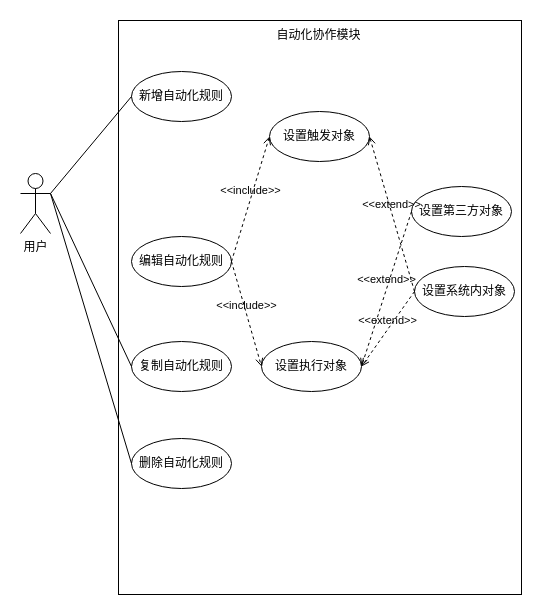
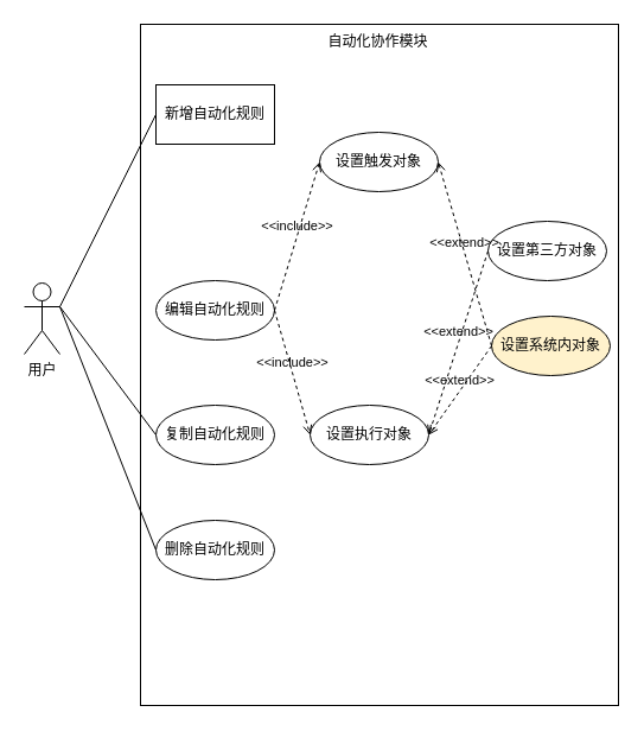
- <mxCell id="6" value="新增自动化规则" style="ellipse;whiteSpace=wrap;html=1;" parent="1" vertex="1"><mxGeometry x="131" y="71" width="100" height="50" as="geometry" /></mxCell>
+ <mxCell id="6" value="新增自动化规则" style="whiteSpace=wrap;html=1;rounded=0;" parent="1" vertex="1"><mxGeometry x="131" y="71" width="100" height="50" as="geometry" /></mxCell>
- <mxCell id="2" value="用户" style="shape=umlActor;verticalLabelPosition=bottom;verticalAlign=top;html=1;" parent="1" vertex="1"><mxGeometry x="20" y="173" width="30" height="60" as="geometry" /></mxCell>
+ <mxCell id="2" value="用户" style="shape=umlActor;verticalLabelPosition=bottom;verticalAlign=top;html=1;" parent="1" vertex="1"><mxGeometry x="20" y="238" width="30" height="60" as="geometry" /></mxCell>
- <mxCell id="17" value="设置系统内对象" style="ellipse;whiteSpace=wrap;html=1;" parent="1" vertex="1"><mxGeometry x="414" y="266" width="100" height="50" as="geometry" /></mxCell>
+ <mxCell id="17" value="设置系统内对象" style="ellipse;whiteSpace=wrap;html=1;fillColor=#fff2cc;" parent="1" vertex="1"><mxGeometry x="414" y="266" width="100" height="50" as="geometry" /></mxCell>
